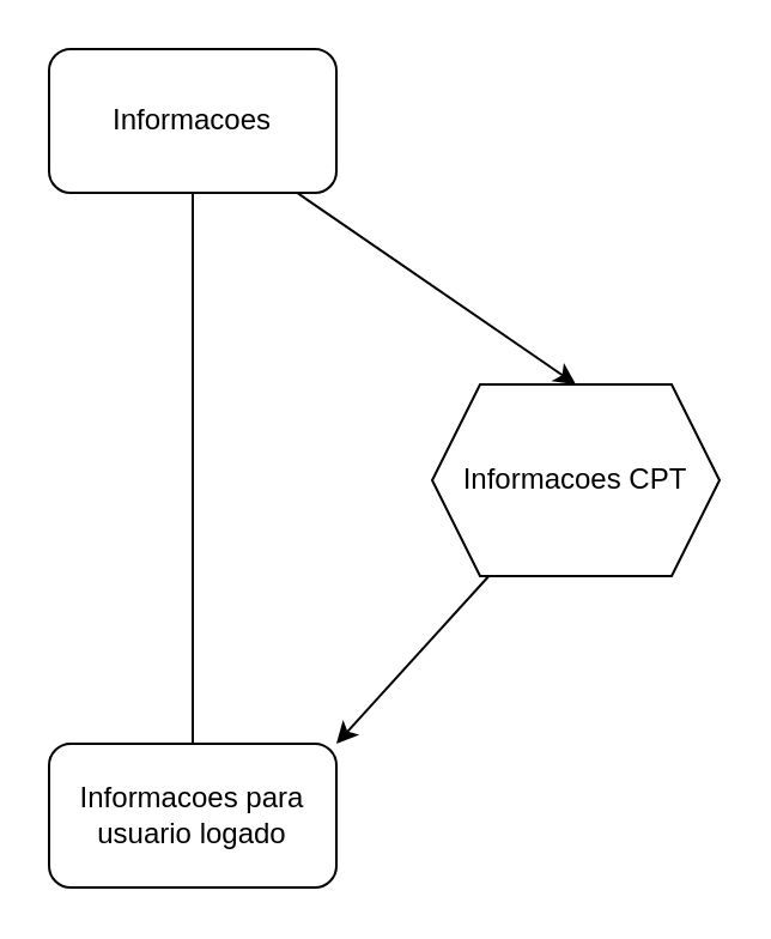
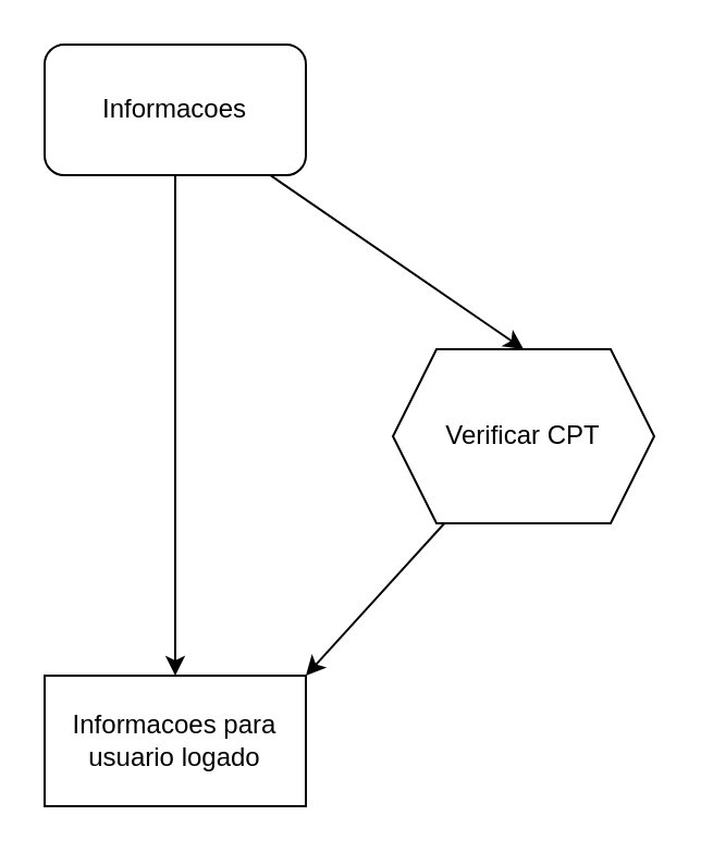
- <mxCell id="7" value="Informacoes CPT" style="shape=hexagon;perimeter=hexagonPerimeter2;whiteSpace=wrap;html=1;fixedSize=1;" vertex="1" parent="1"><mxGeometry x="180" y="160" width="120" height="80" as="geometry" /></mxCell>
+ <mxCell id="7" value="Verificar CPT" style="shape=hexagon;perimeter=hexagonPerimeter2;whiteSpace=wrap;html=1;fixedSize=1;" vertex="1" parent="1"><mxGeometry x="180" y="160" width="120" height="80" as="geometry" /></mxCell>
- <mxCell id="2" style="edgeStyle=none;html=1;endArrow=none;" edge="1" parent="1" source="4" target="5"><mxGeometry relative="1" as="geometry" /></mxCell>
+ <mxCell id="2" style="edgeStyle=none;html=1;" edge="1" parent="1" source="4" target="5"><mxGeometry relative="1" as="geometry" /></mxCell>
- <mxCell id="5" value="Informacoes para usuario logado" style="whiteSpace=wrap;html=1;rounded=1;" vertex="1" parent="1"><mxGeometry x="20" y="310" width="120" height="60" as="geometry" /></mxCell>
+ <mxCell id="5" value="Informacoes para usuario logado" style="rounded=0;whiteSpace=wrap;html=1;" vertex="1" parent="1"><mxGeometry x="20" y="310" width="120" height="60" as="geometry" /></mxCell>
